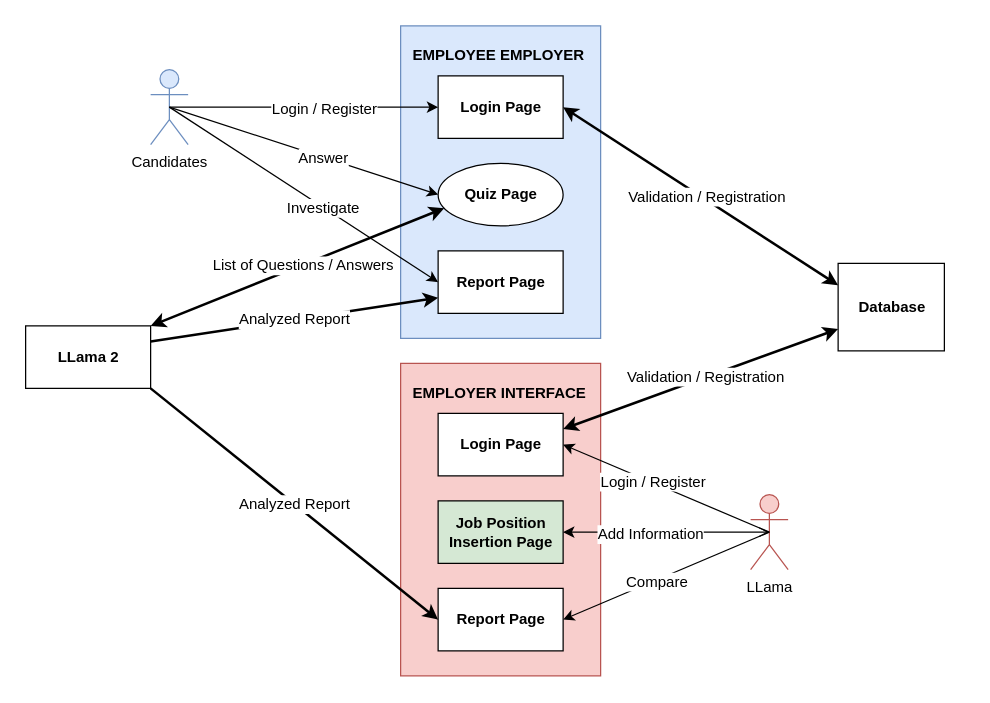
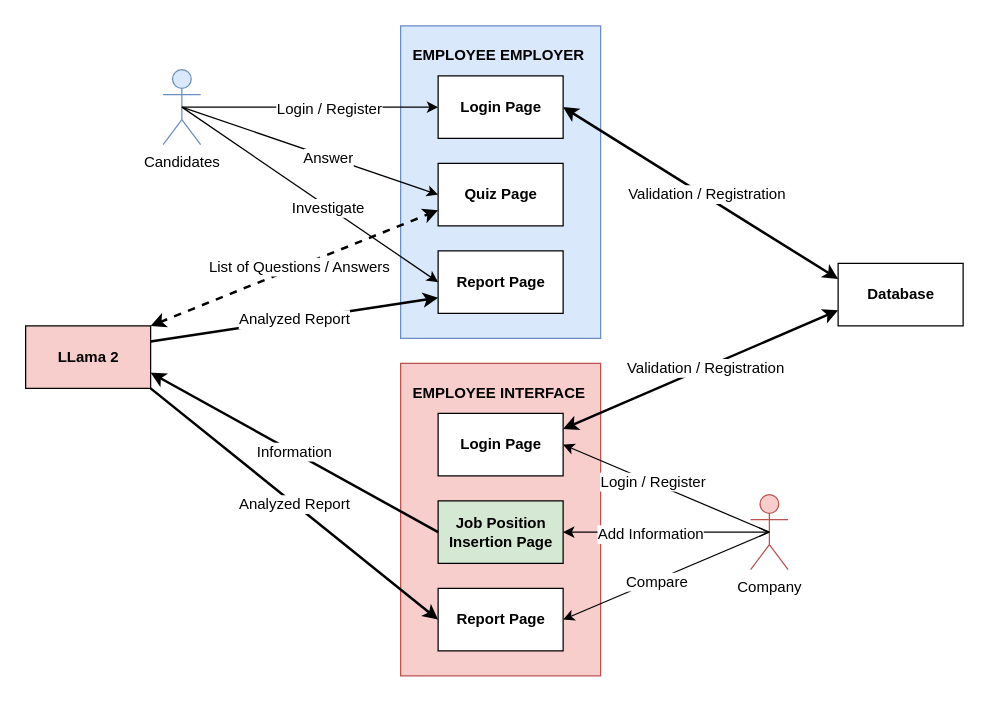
- <mxCell id="22" value="Candidates" style="shape=umlActor;verticalLabelPosition=bottom;verticalAlign=top;html=1;fontSize=12;fillColor=#dae8fc;strokeColor=#6c8ebf;" parent="1" vertex="1"><mxGeometry x="120" y="55" width="30" height="60" as="geometry" /></mxCell>
+ <mxCell id="22" value="Candidates" style="shape=umlActor;verticalLabelPosition=bottom;verticalAlign=top;html=1;fontSize=12;fillColor=#dae8fc;strokeColor=#6c8ebf;" parent="1" vertex="1"><mxGeometry y="55" width="30" height="60" as="geometry" x="130" /></mxCell>
- <mxCell id="5" value="Quiz Page" style="ellipse;html=1;dashed=0;whitespace=wrap;fontStyle=1;fontSize=12;" parent="1" vertex="1"><mxGeometry x="350" y="130" width="100" height="50" as="geometry" /></mxCell>
+ <mxCell id="5" value="Quiz Page" style="html=1;dashed=0;whitespace=wrap;fontStyle=1;fontSize=12;" parent="1" vertex="1"><mxGeometry x="350" y="130" width="100" height="50" as="geometry" /></mxCell>
- <mxCell id="18" value="" style="endArrow=classic;html=1;rounded=0;fontSize=12;fontStyle=0;strokeWidth=2;exitX=1;exitY=0;exitDx=0;exitDy=0;entryX=0;entryY=0.75;entryDx=0;entryDy=0;startArrow=classic;startFill=1;" parent="1" source="10" target="5" edge="1"><mxGeometry width="50" height="50" relative="1" as="geometry"><mxPoint x="460" y="435" as="sourcePoint" /><mxPoint x="770" y="347.5" as="targetPoint" /></mxGeometry></mxCell>
+ <mxCell id="18" value="" style="endArrow=classic;html=1;rounded=0;fontSize=12;fontStyle=0;strokeWidth=2;exitX=1;exitY=0;exitDx=0;exitDy=0;entryX=0;entryY=0.75;entryDx=0;entryDy=0;startArrow=classic;startFill=1;dashed=1;" parent="1" source="10" target="5" edge="1"><mxGeometry width="50" height="50" relative="1" as="geometry"><mxPoint x="460" y="435" as="sourcePoint" /><mxPoint x="770" y="347.5" as="targetPoint" /></mxGeometry></mxCell>
- <mxCell id="11" value="Database" style="html=1;dashed=0;whitespace=wrap;fontStyle=1;fontSize=12;" parent="1" vertex="1"><mxGeometry x="670" y="210" width="85" height="70" as="geometry" /></mxCell>
+ <mxCell id="11" value="Database" style="html=1;dashed=0;whitespace=wrap;fontStyle=1;fontSize=12;" parent="1" vertex="1"><mxGeometry x="670" y="210" width="100" height="50" as="geometry" /></mxCell>
- <mxCell id="10" value="LLama 2" style="html=1;dashed=0;whitespace=wrap;fontStyle=1;fontSize=12;" parent="1" vertex="1"><mxGeometry x="20" y="260" width="100" height="50" as="geometry" /></mxCell>
+ <mxCell id="10" value="LLama 2" style="html=1;dashed=0;whitespace=wrap;fontStyle=1;fontSize=12;fillColor=#f8cecc;" parent="1" vertex="1"><mxGeometry x="20" y="260" width="100" height="50" as="geometry" /></mxCell>
- <mxCell id="36" value="&lt;div style=&quot;text-align: center;&quot;&gt;&lt;span style=&quot;background-color: initial;&quot;&gt;&lt;b&gt;EMPLOYER INTERFACE&lt;/b&gt;&lt;/span&gt;&lt;/div&gt;" style="text;whiteSpace=wrap;html=1;" vertex="1" parent="1"><mxGeometry x="327.5" y="300" width="145" height="40" as="geometry" /></mxCell>
+ <mxCell id="36" value="&lt;div style=&quot;text-align: center;&quot;&gt;&lt;span style=&quot;background-color: initial;&quot;&gt;&lt;b&gt;EMPLOYEE INTERFACE&lt;/b&gt;&lt;/span&gt;&lt;/div&gt;" style="text;whiteSpace=wrap;html=1;" vertex="1" parent="1"><mxGeometry x="327.5" y="300" width="145" height="40" as="geometry" /></mxCell>
+ <mxCell id="16" value="" style="endArrow=classic;html=1;rounded=0;fontSize=12;fontStyle=0;strokeWidth=2;exitX=0;exitY=0.5;exitDx=0;exitDy=0;entryX=1;entryY=0.75;entryDx=0;entryDy=0;startArrow=none;startFill=0;" parent="1" source="7" target="10" edge="1"><mxGeometry width="50" height="50" relative="1" as="geometry"><mxPoint x="470" y="457.5" as="sourcePoint" /><mxPoint x="780" y="350" as="targetPoint" /></mxGeometry></mxCell>
+ <mxCell id="17" value="Information" style="edgeLabel;html=1;align=center;verticalAlign=middle;resizable=0;points=[];fontSize=12;" parent="16" vertex="1" connectable="0"><mxGeometry x="0.018" y="1" relative="1" as="geometry"><mxPoint x="2" as="offset" /></mxGeometry></mxCell>
- <mxCell id="23" value="LLama" style="shape=umlActor;verticalLabelPosition=bottom;verticalAlign=top;html=1;fontSize=12;fillColor=#f8cecc;strokeColor=#b85450;" parent="1" vertex="1"><mxGeometry x="600" y="395" width="30" height="60" as="geometry" /></mxCell>
+ <mxCell id="23" value="Company" style="shape=umlActor;verticalLabelPosition=bottom;verticalAlign=top;html=1;fontSize=12;fillColor=#f8cecc;strokeColor=#b85450;" parent="1" vertex="1"><mxGeometry x="600" y="395" width="30" height="60" as="geometry" /></mxCell>
